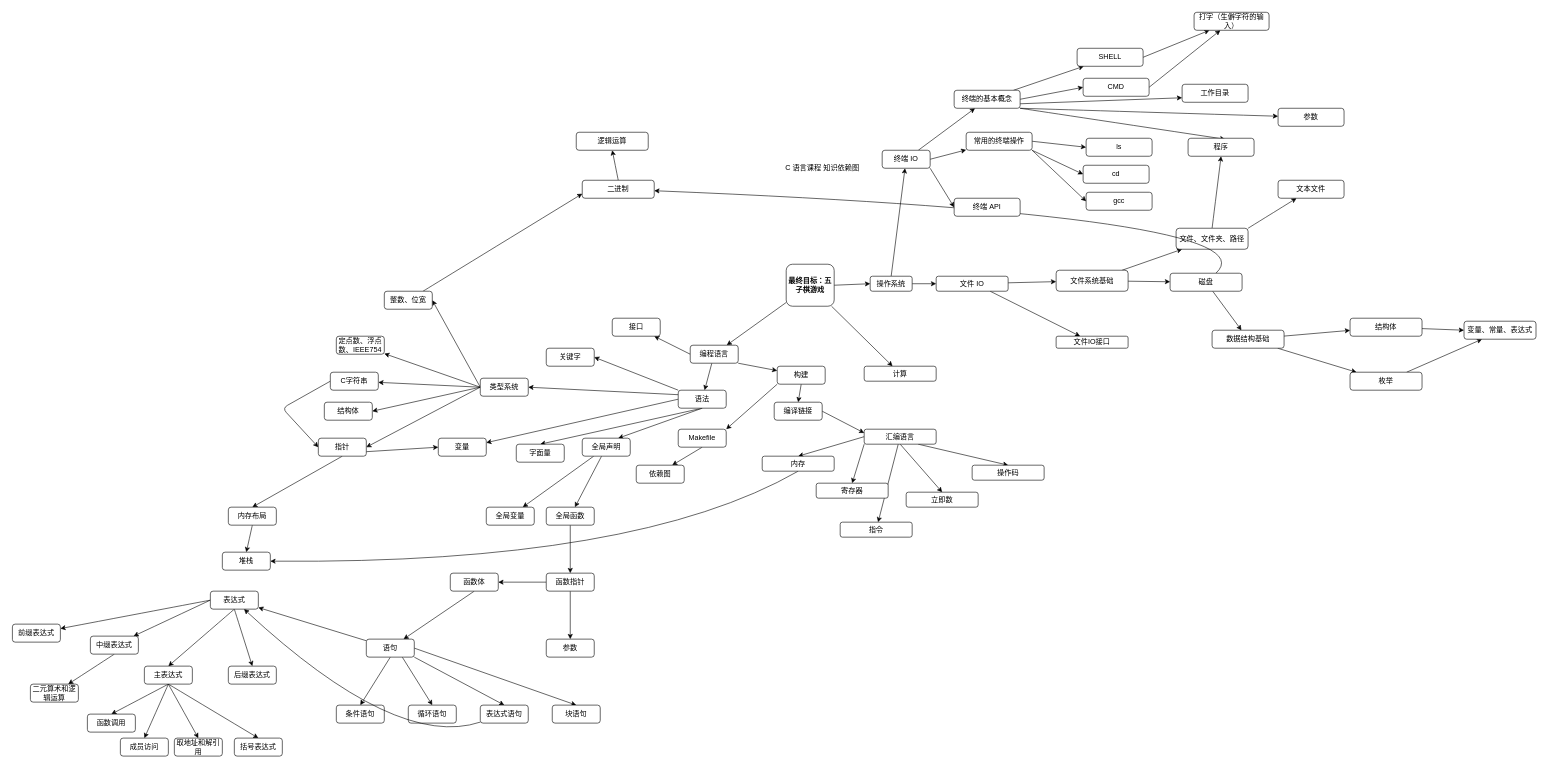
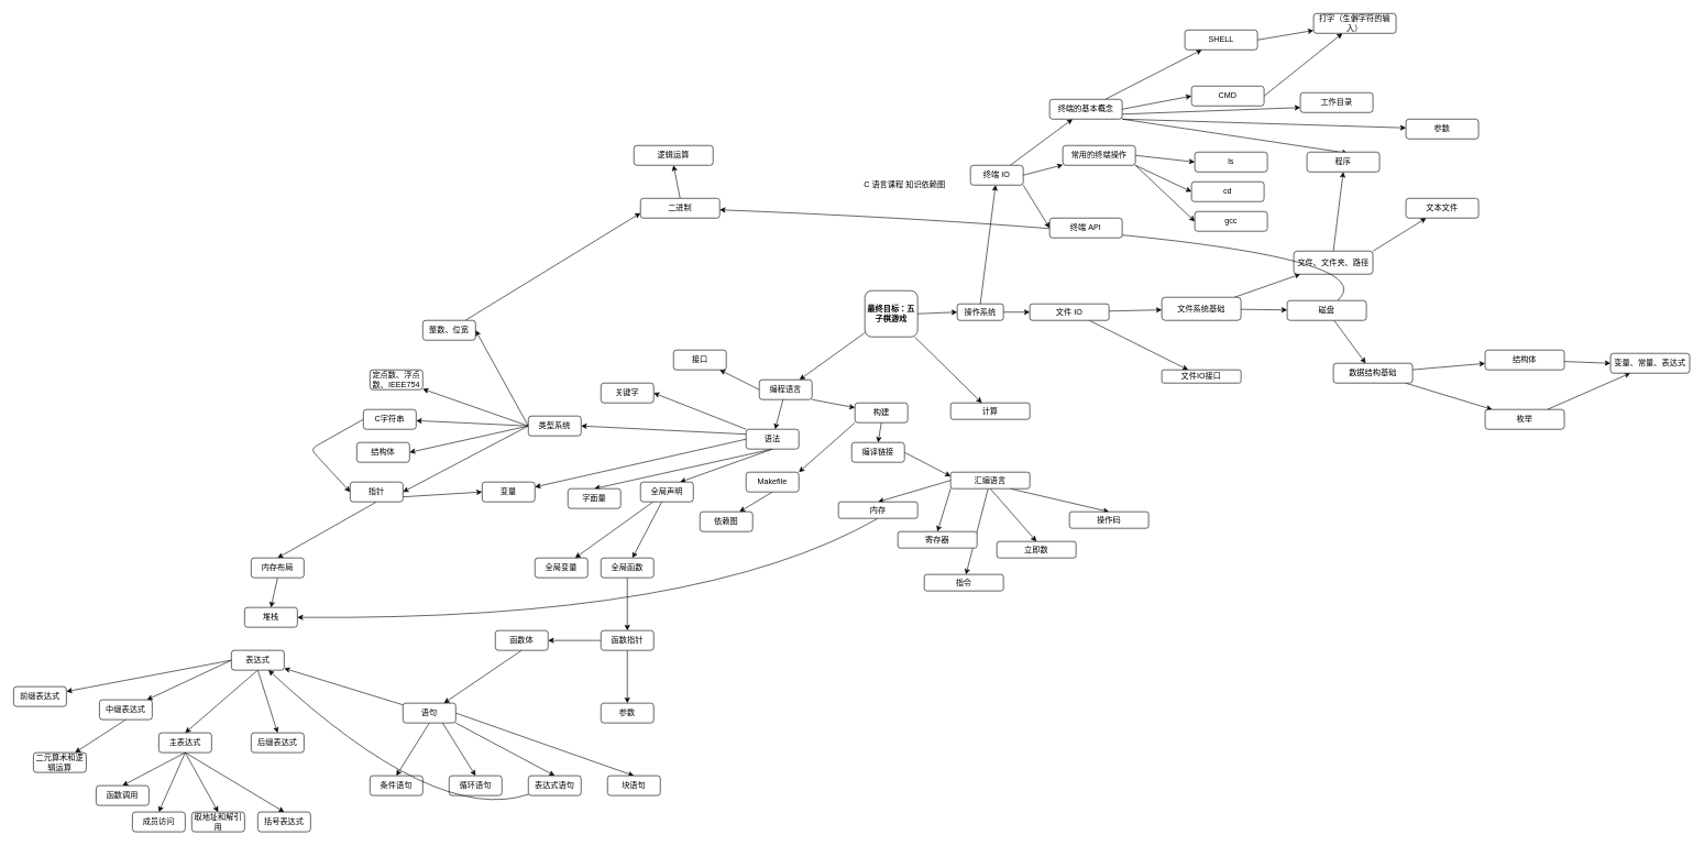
- <mxCell id="116" value="SHELL" style="rounded=1;whiteSpace=wrap;html=1;" vertex="1" parent="1"><mxGeometry x="1795" y="80" width="110" height="30" as="geometry" /></mxCell>
+ <mxCell id="116" value="SHELL" style="rounded=1;whiteSpace=wrap;html=1;" vertex="1" parent="1"><mxGeometry x="1795" y="45" width="110" height="30" as="geometry" /></mxCell>
